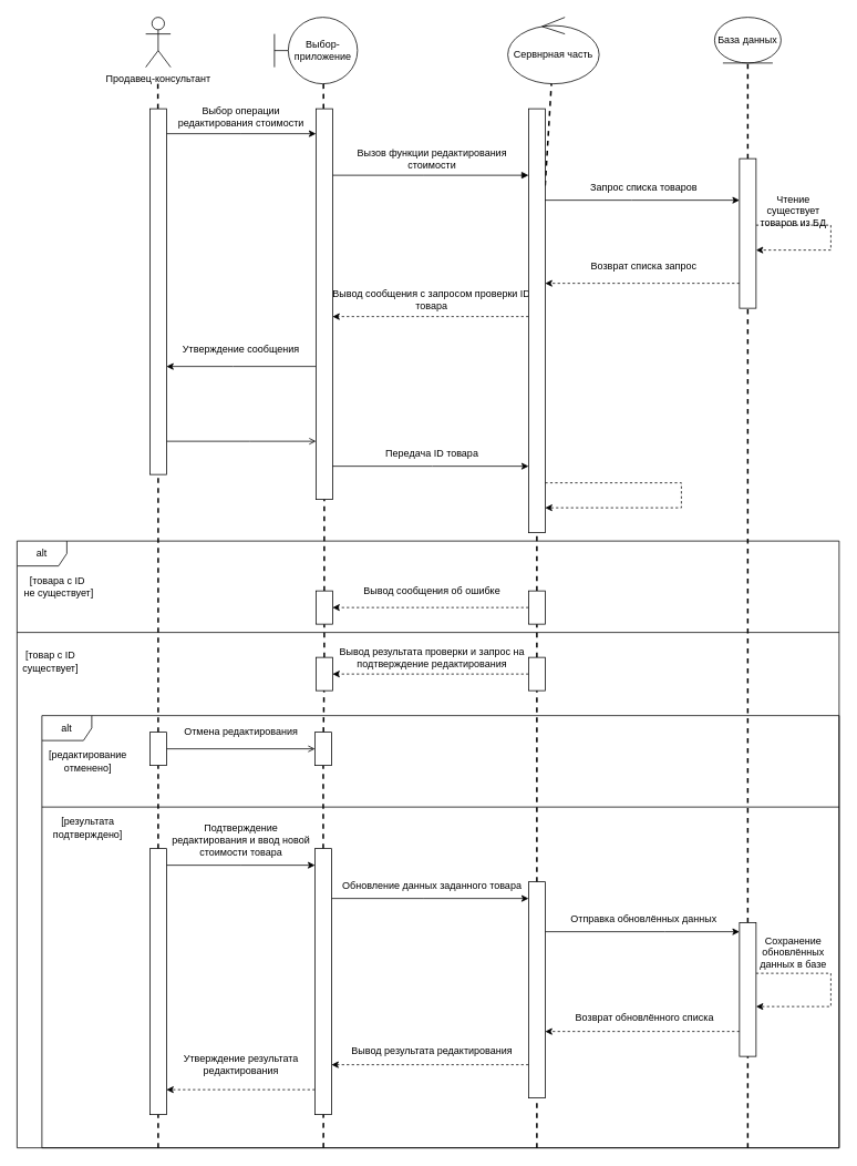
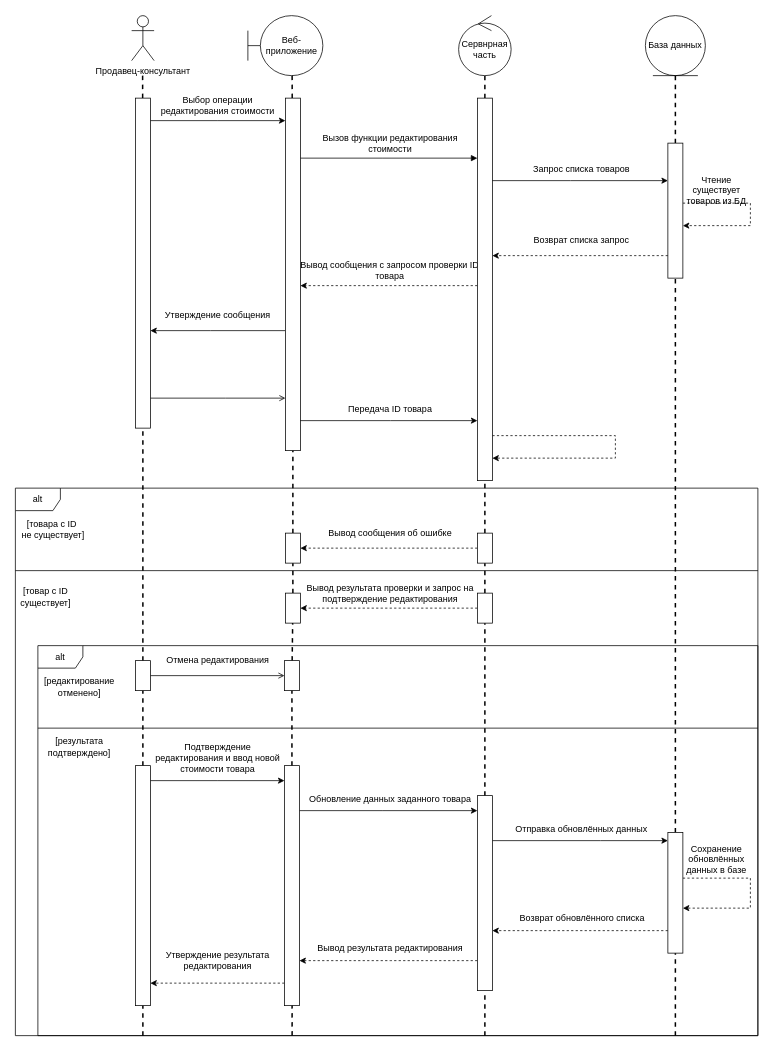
- <mxCell id="12" value="База данных" style="ellipse;shape=umlEntity;whiteSpace=wrap;html=1;" parent="1" vertex="1"><mxGeometry x="860" y="20" width="80" height="55" as="geometry" /></mxCell>
+ <mxCell id="12" value="База данных" style="ellipse;shape=umlEntity;whiteSpace=wrap;html=1;" parent="1" vertex="1"><mxGeometry x="860" width="80" height="80" as="geometry" y="20" /></mxCell>
- <mxCell id="11" value="Выбор-приложение" style="shape=umlBoundary;whiteSpace=wrap;html=1;" parent="1" vertex="1"><mxGeometry x="330" width="100" height="80" as="geometry" y="20" /></mxCell>
+ <mxCell id="11" value="Веб-приложение" style="shape=umlBoundary;whiteSpace=wrap;html=1;" parent="1" vertex="1"><mxGeometry x="330" width="100" height="80" as="geometry" y="20" /></mxCell>
- <mxCell id="83" value="Сервнрная часть" style="ellipse;shape=umlControl;whiteSpace=wrap;html=1;" parent="1" vertex="1"><mxGeometry x="611" y="20" width="110" height="80" as="geometry" /></mxCell>
+ <mxCell id="83" value="Сервнрная часть" style="ellipse;shape=umlControl;whiteSpace=wrap;html=1;" parent="1" vertex="1"><mxGeometry x="611" width="70" height="80" as="geometry" y="20" /></mxCell>
